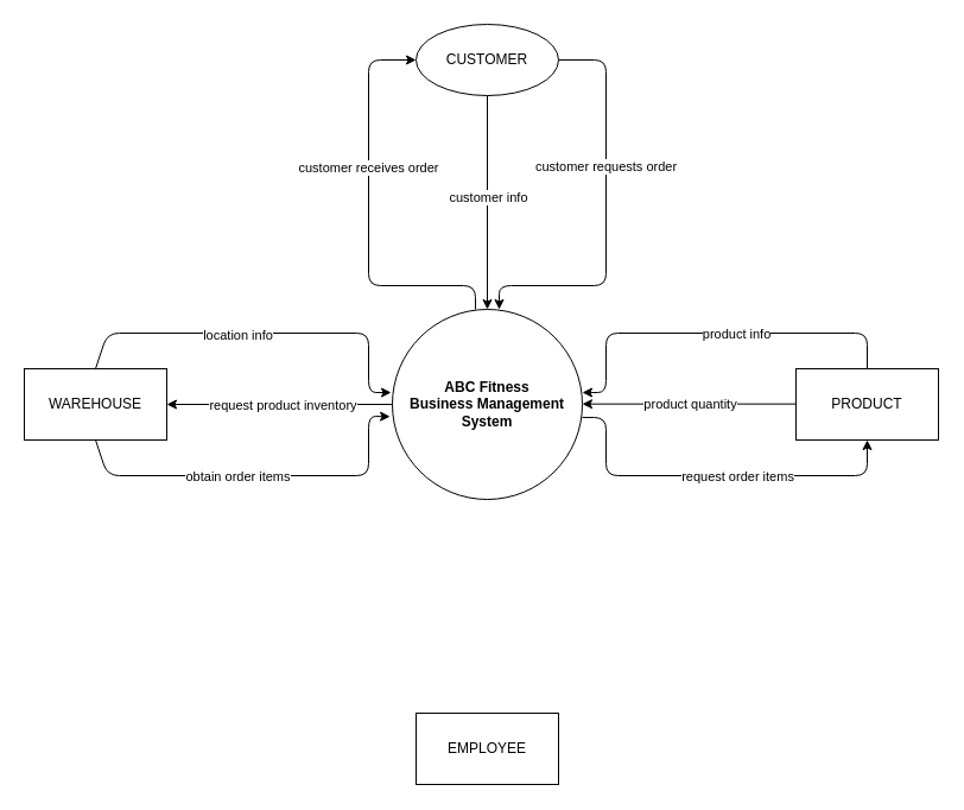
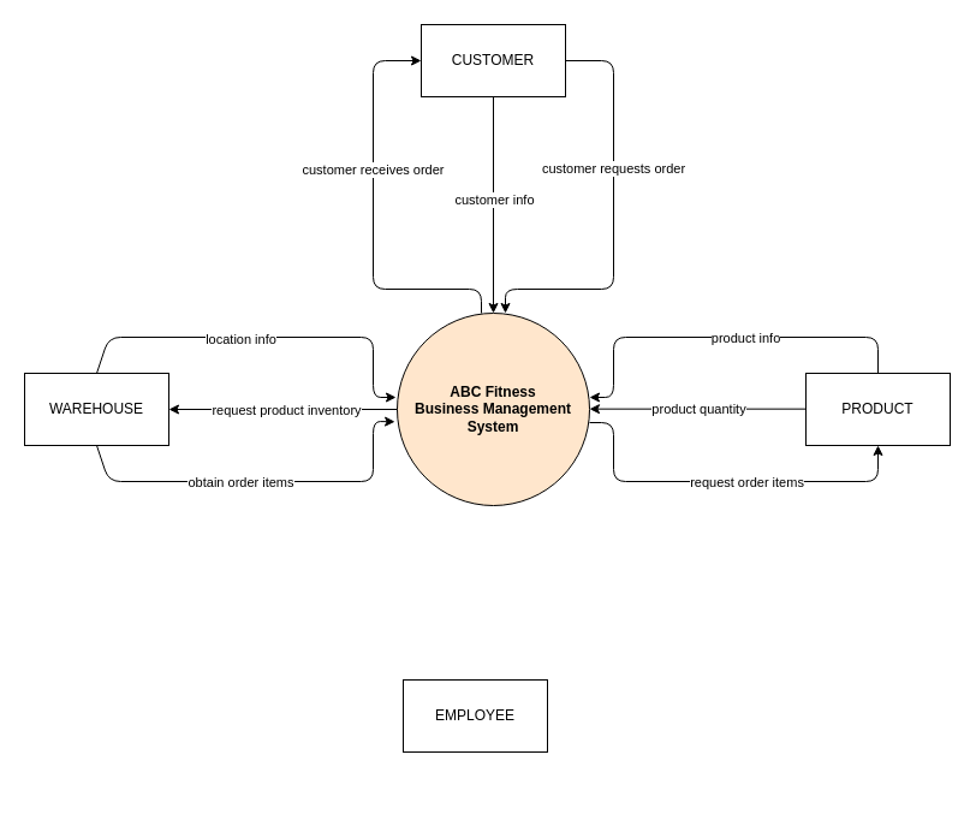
- <mxCell id="6" value="CUSTOMER" style="ellipse;whiteSpace=wrap;html=1;" parent="1" vertex="1"><mxGeometry x="350" y="20" width="120" height="60" as="geometry" /></mxCell>
+ <mxCell id="6" value="CUSTOMER" style="rounded=0;whiteSpace=wrap;html=1;" parent="1" vertex="1"><mxGeometry x="350" y="20" width="120" height="60" as="geometry" /></mxCell>
- <mxCell id="2" value="&lt;b&gt;ABC Fitness&lt;/b&gt;&lt;br&gt;&lt;b&gt;Business&amp;nbsp;Management System&lt;/b&gt;" style="ellipse;whiteSpace=wrap;html=1;aspect=fixed;" parent="1" vertex="1"><mxGeometry x="330" y="260" width="160" height="160" as="geometry" /></mxCell>
+ <mxCell id="2" value="&lt;b&gt;ABC Fitness&lt;/b&gt;&lt;br&gt;&lt;b&gt;Business&amp;nbsp;Management System&lt;/b&gt;" style="ellipse;whiteSpace=wrap;html=1;aspect=fixed;fillColor=#ffe6cc;" parent="1" vertex="1"><mxGeometry x="330" y="260" width="160" height="160" as="geometry" /></mxCell>
- <mxCell id="4" value="EMPLOYEE" style="rounded=0;whiteSpace=wrap;html=1;" parent="1" vertex="1"><mxGeometry x="350" y="600" width="120" height="60" as="geometry" /></mxCell>
+ <mxCell id="4" value="EMPLOYEE" style="rounded=0;whiteSpace=wrap;html=1;" parent="1" vertex="1"><mxGeometry x="335" y="565" width="120" height="60" as="geometry" /></mxCell>
